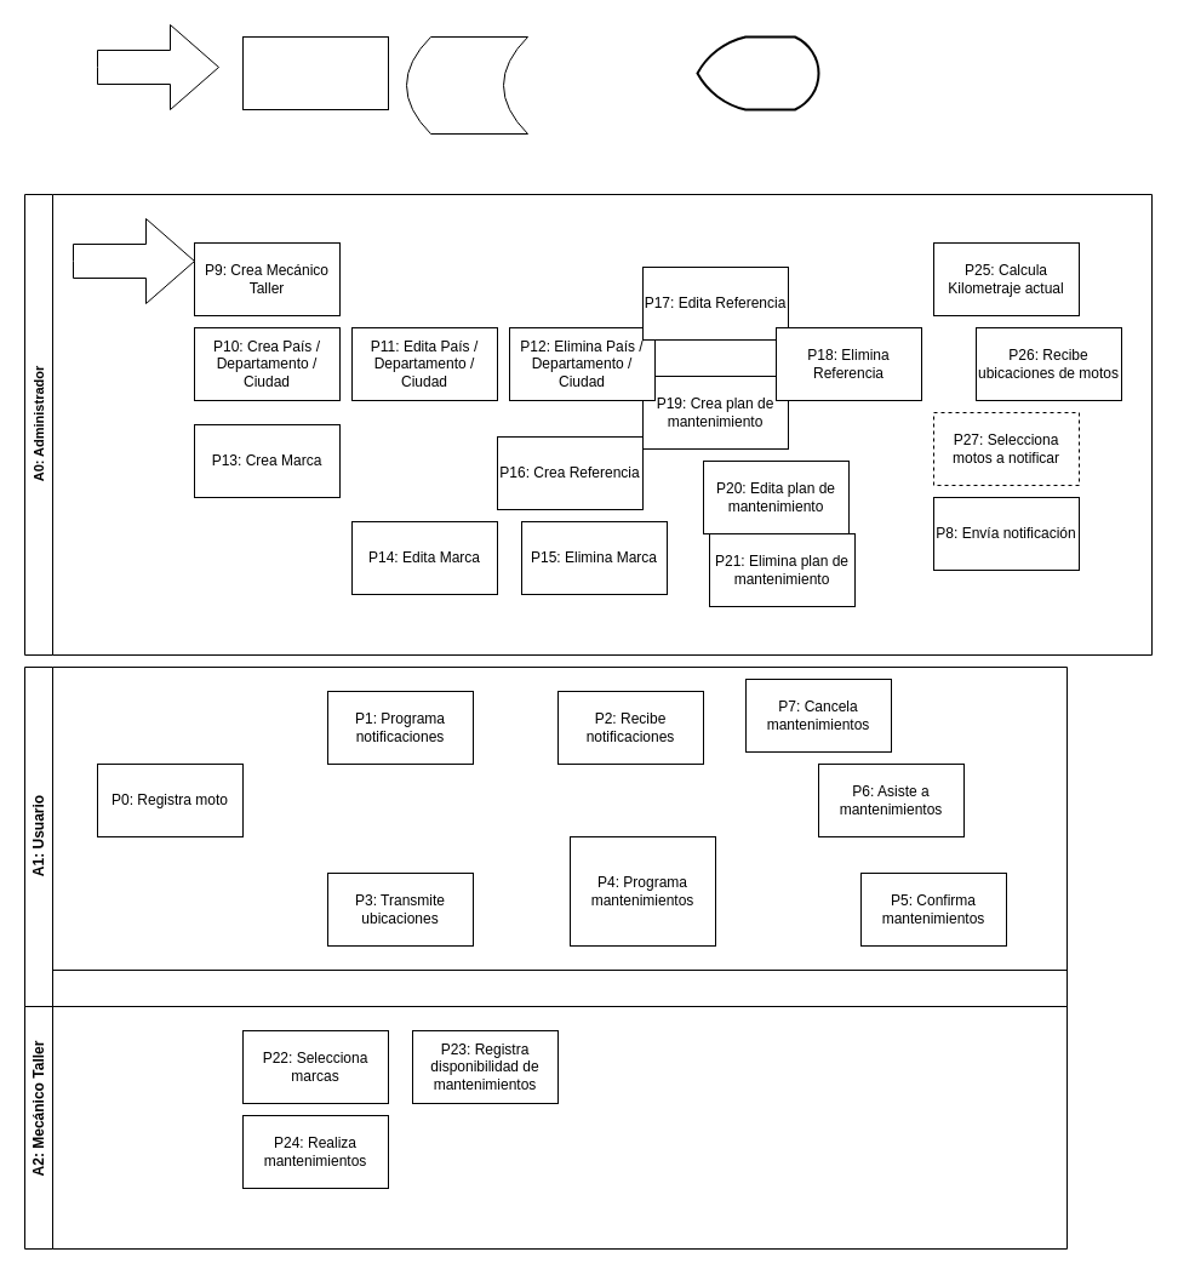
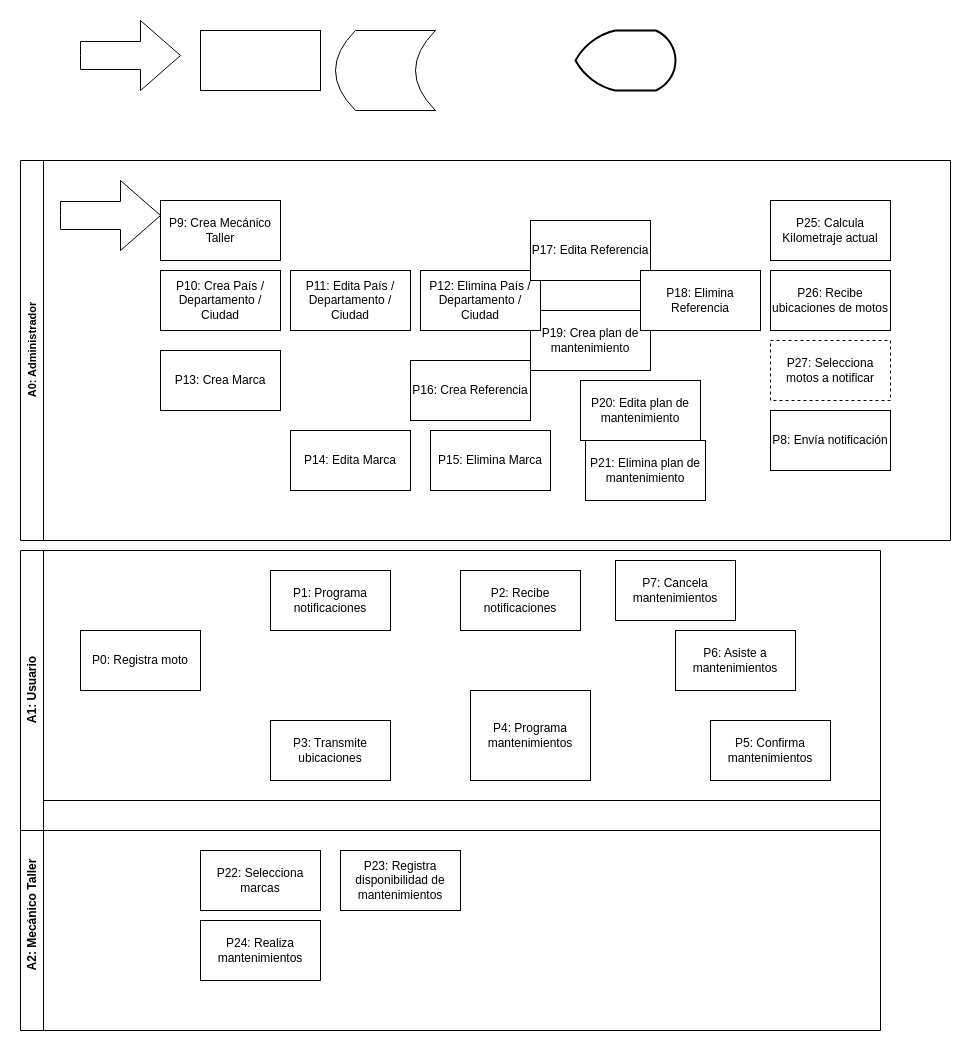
- <mxCell id="21" value="P26: Recibe ubicaciones de motos" style="rounded=0;whiteSpace=wrap;html=1;" vertex="1" parent="6"><mxGeometry x="785" y="110" width="120" height="60" as="geometry" /></mxCell>
+ <mxCell id="21" value="P26: Recibe ubicaciones de motos" style="rounded=0;whiteSpace=wrap;html=1;" vertex="1" parent="6"><mxGeometry x="750" y="110" width="120" height="60" as="geometry" /></mxCell>
